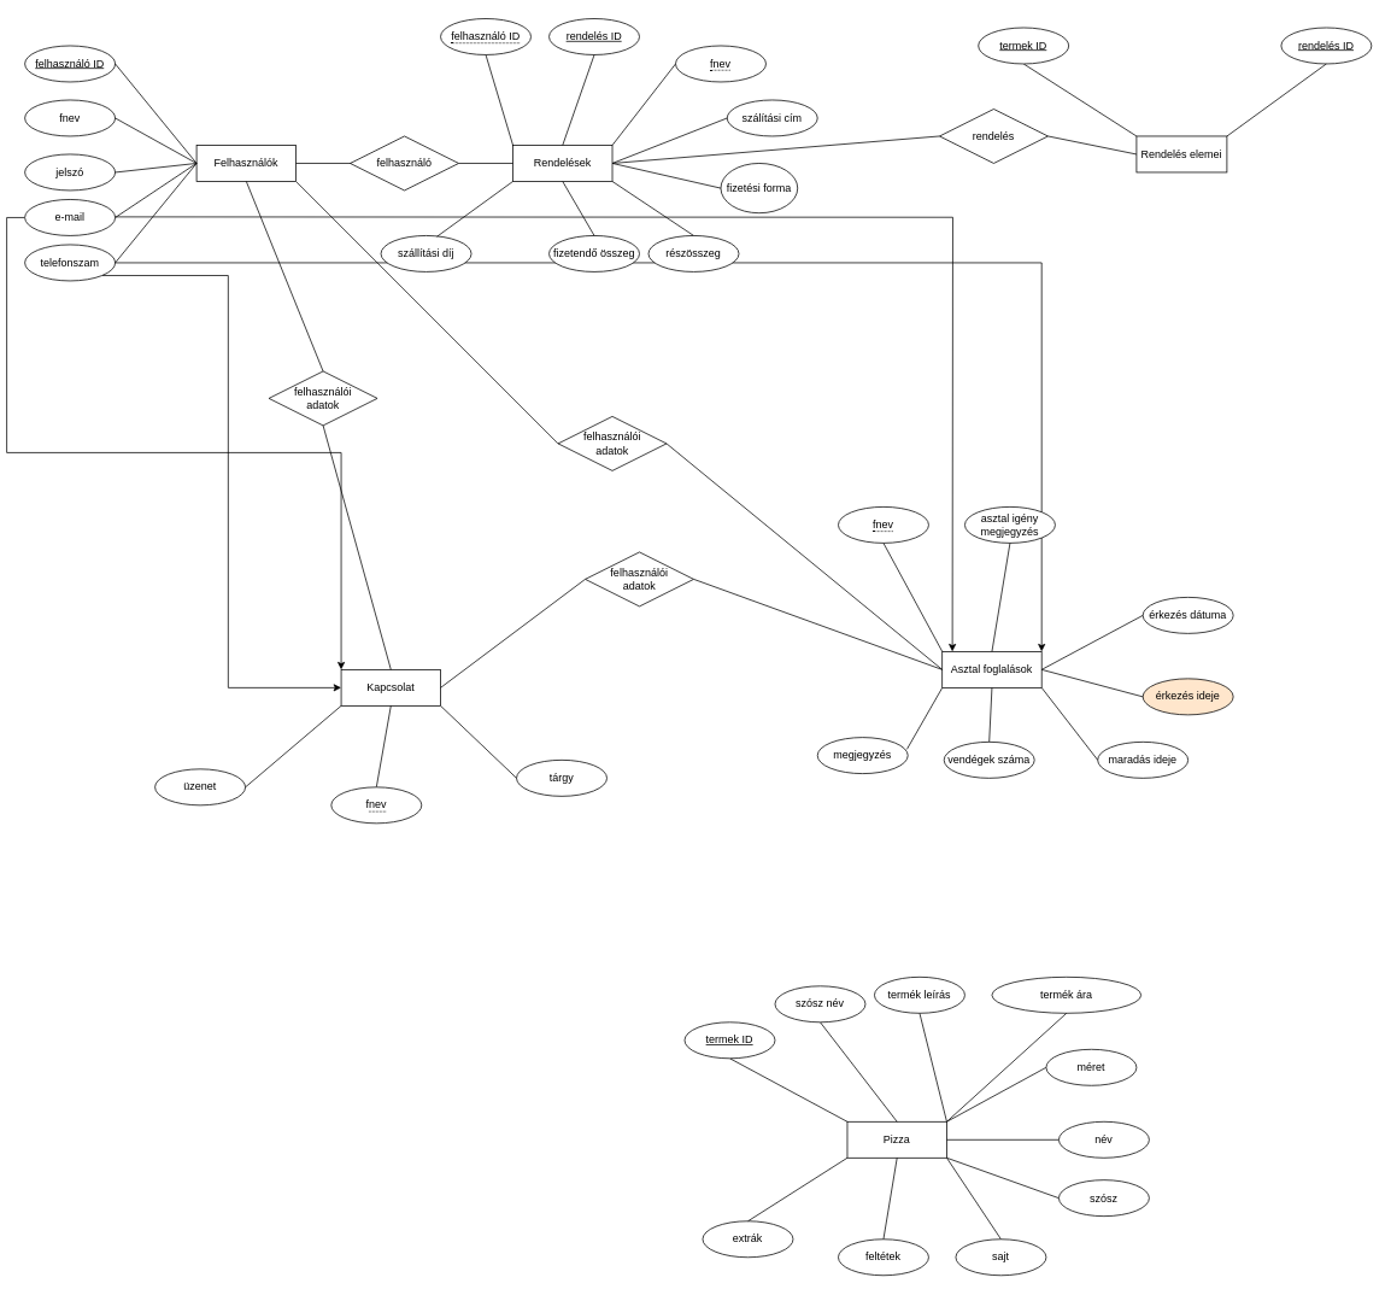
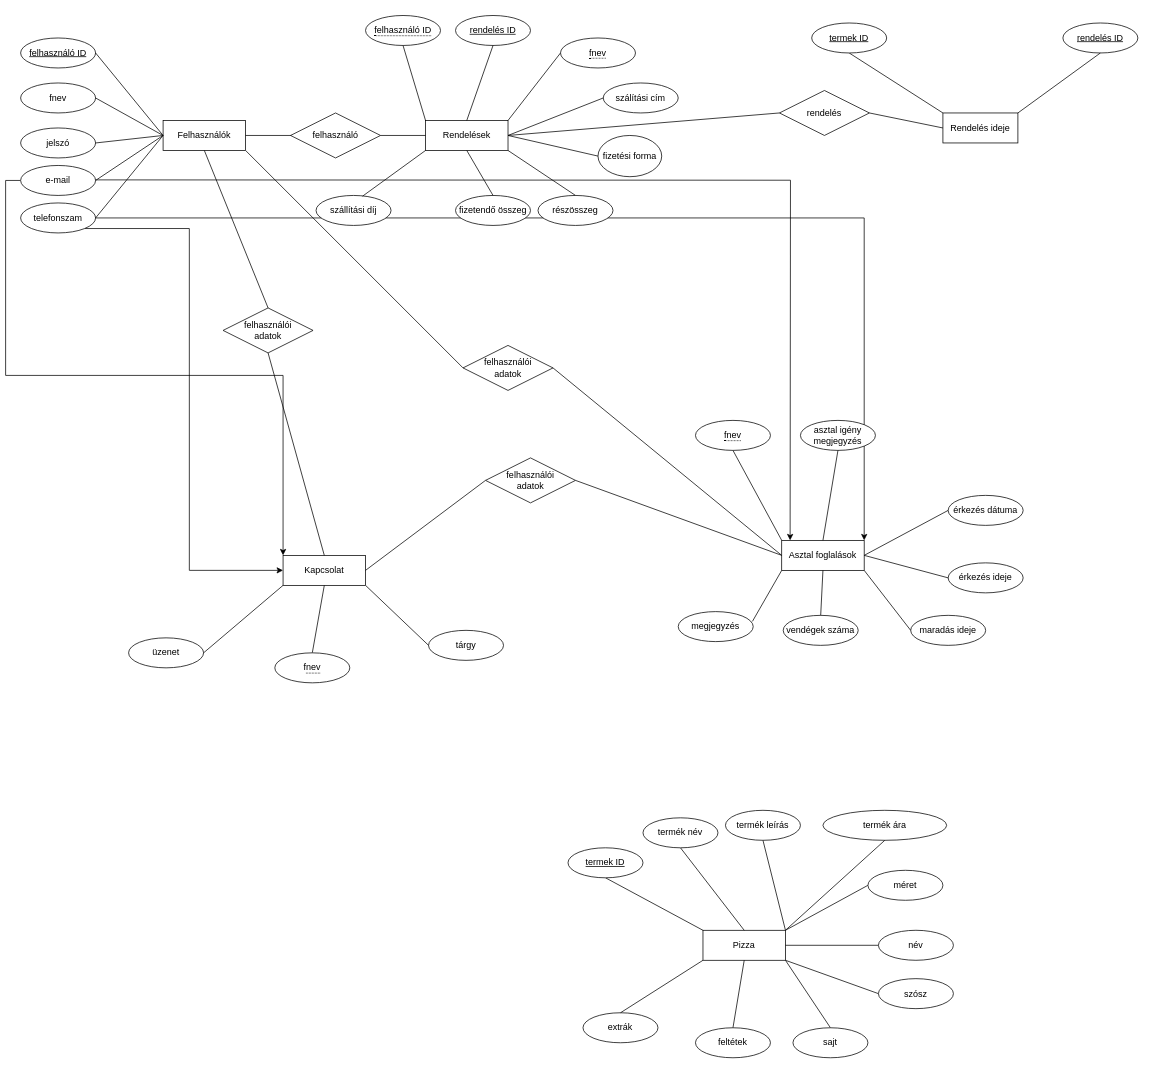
- <mxCell id="89" value="Rendelés elemei" style="whiteSpace=wrap;html=1;align=center;" vertex="1" parent="1"><mxGeometry x="1250" y="150" width="100" height="40" as="geometry" /></mxCell>
+ <mxCell id="89" value="Rendelés ideje" style="whiteSpace=wrap;html=1;align=center;" vertex="1" parent="1"><mxGeometry x="1250" y="150" width="100" height="40" as="geometry" /></mxCell>
- <mxCell id="57" value="érkezés ideje" style="ellipse;whiteSpace=wrap;html=1;fillColor=#ffe6cc;" vertex="1" parent="1"><mxGeometry x="1257" y="750" width="100" height="40" as="geometry" /></mxCell>
+ <mxCell id="57" value="érkezés ideje" style="ellipse;whiteSpace=wrap;html=1;" vertex="1" parent="1"><mxGeometry x="1257" y="750" width="100" height="40" as="geometry" /></mxCell>
- <mxCell id="44" value="szósz név" style="ellipse;whiteSpace=wrap;html=1;align=center;" vertex="1" parent="1"><mxGeometry x="850" y="1090" width="100" height="40" as="geometry" /></mxCell>
+ <mxCell id="44" value="termék név" style="ellipse;whiteSpace=wrap;html=1;align=center;" vertex="1" parent="1"><mxGeometry x="850" y="1090" width="100" height="40" as="geometry" /></mxCell>
